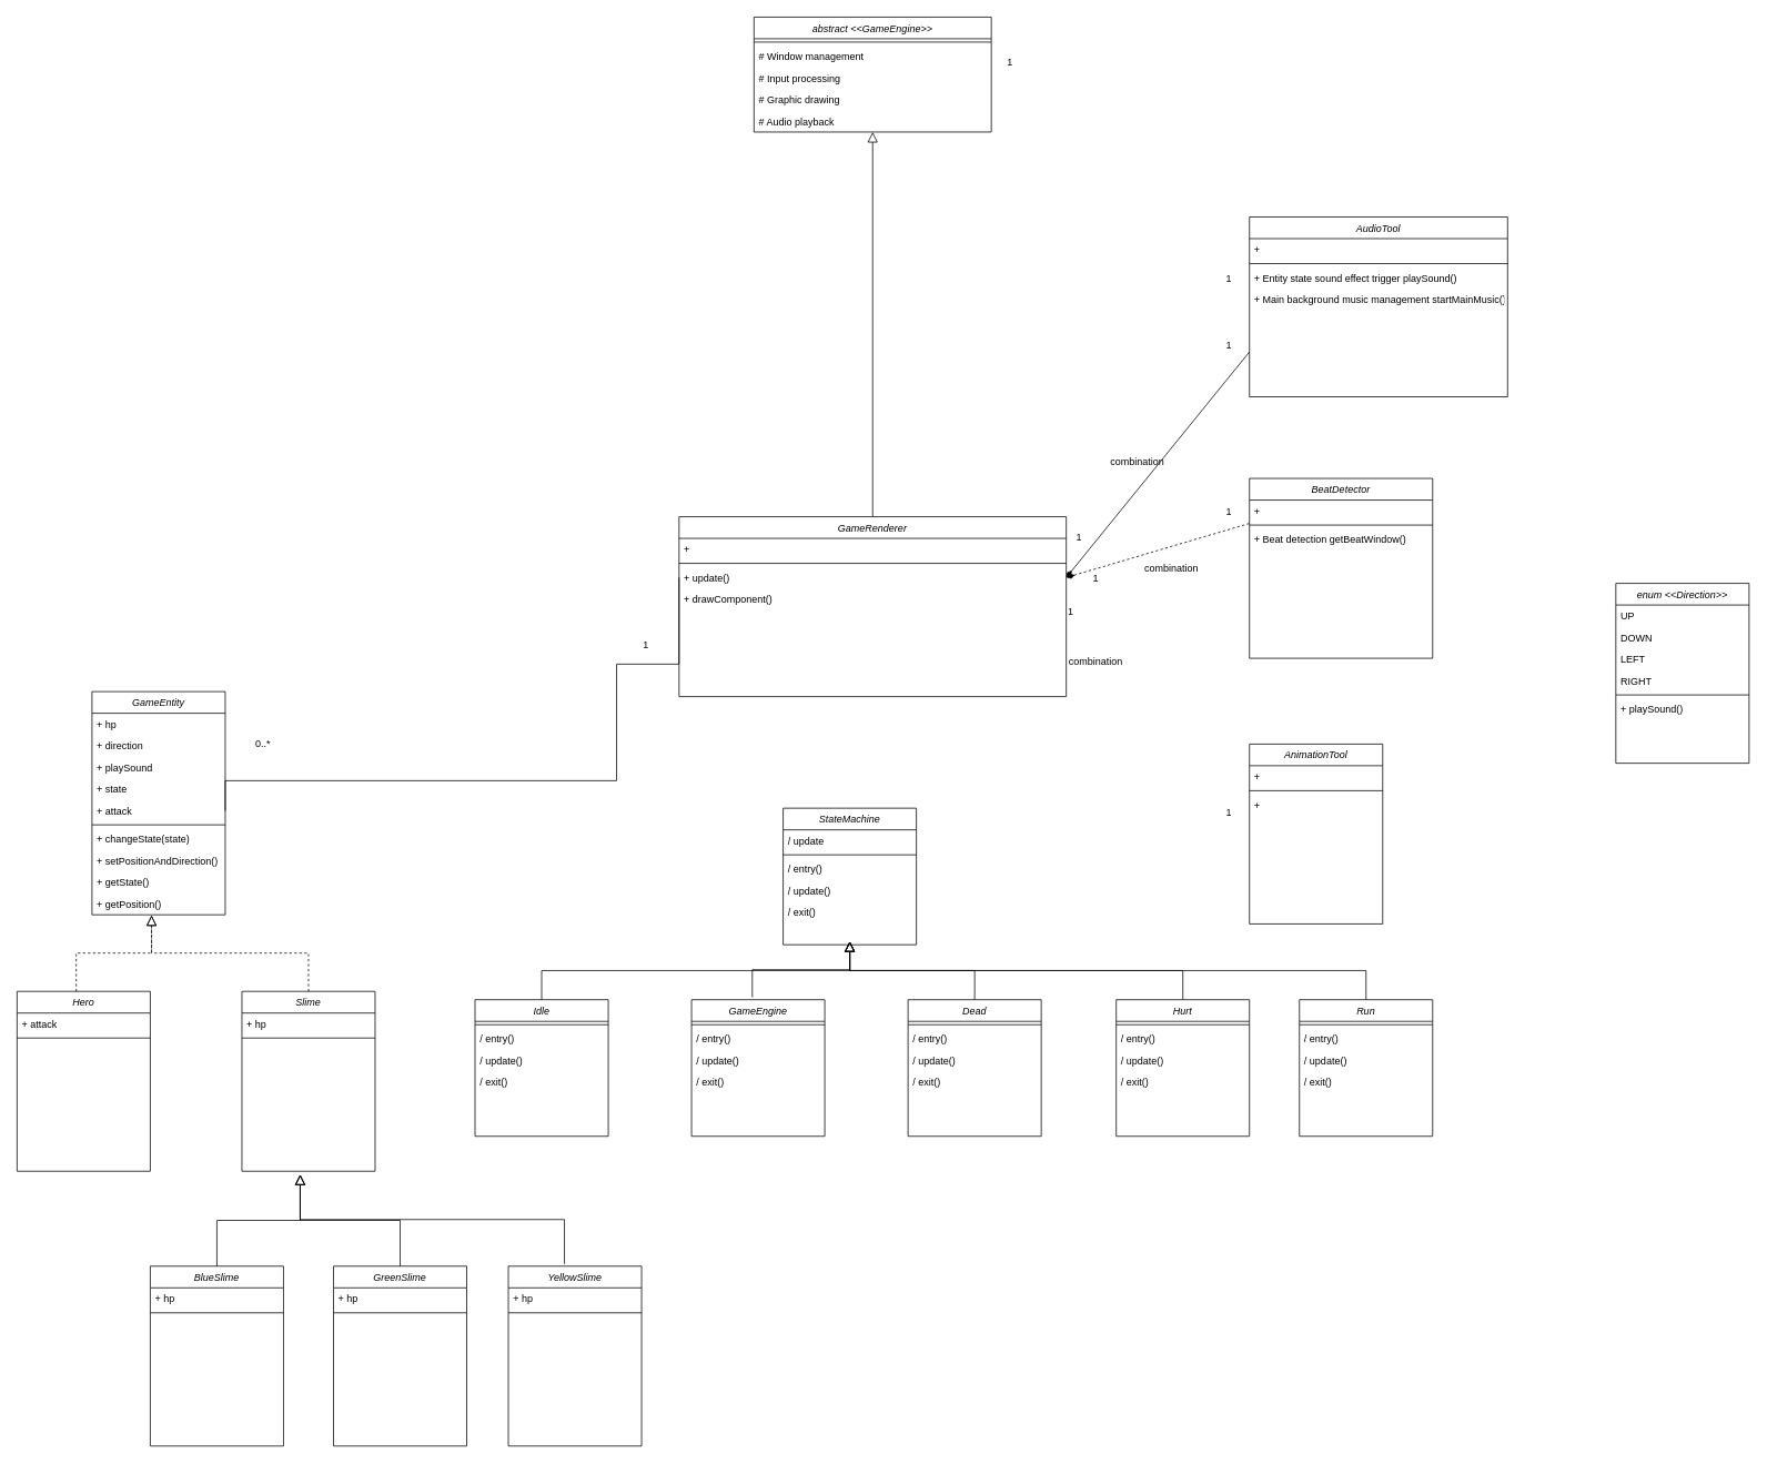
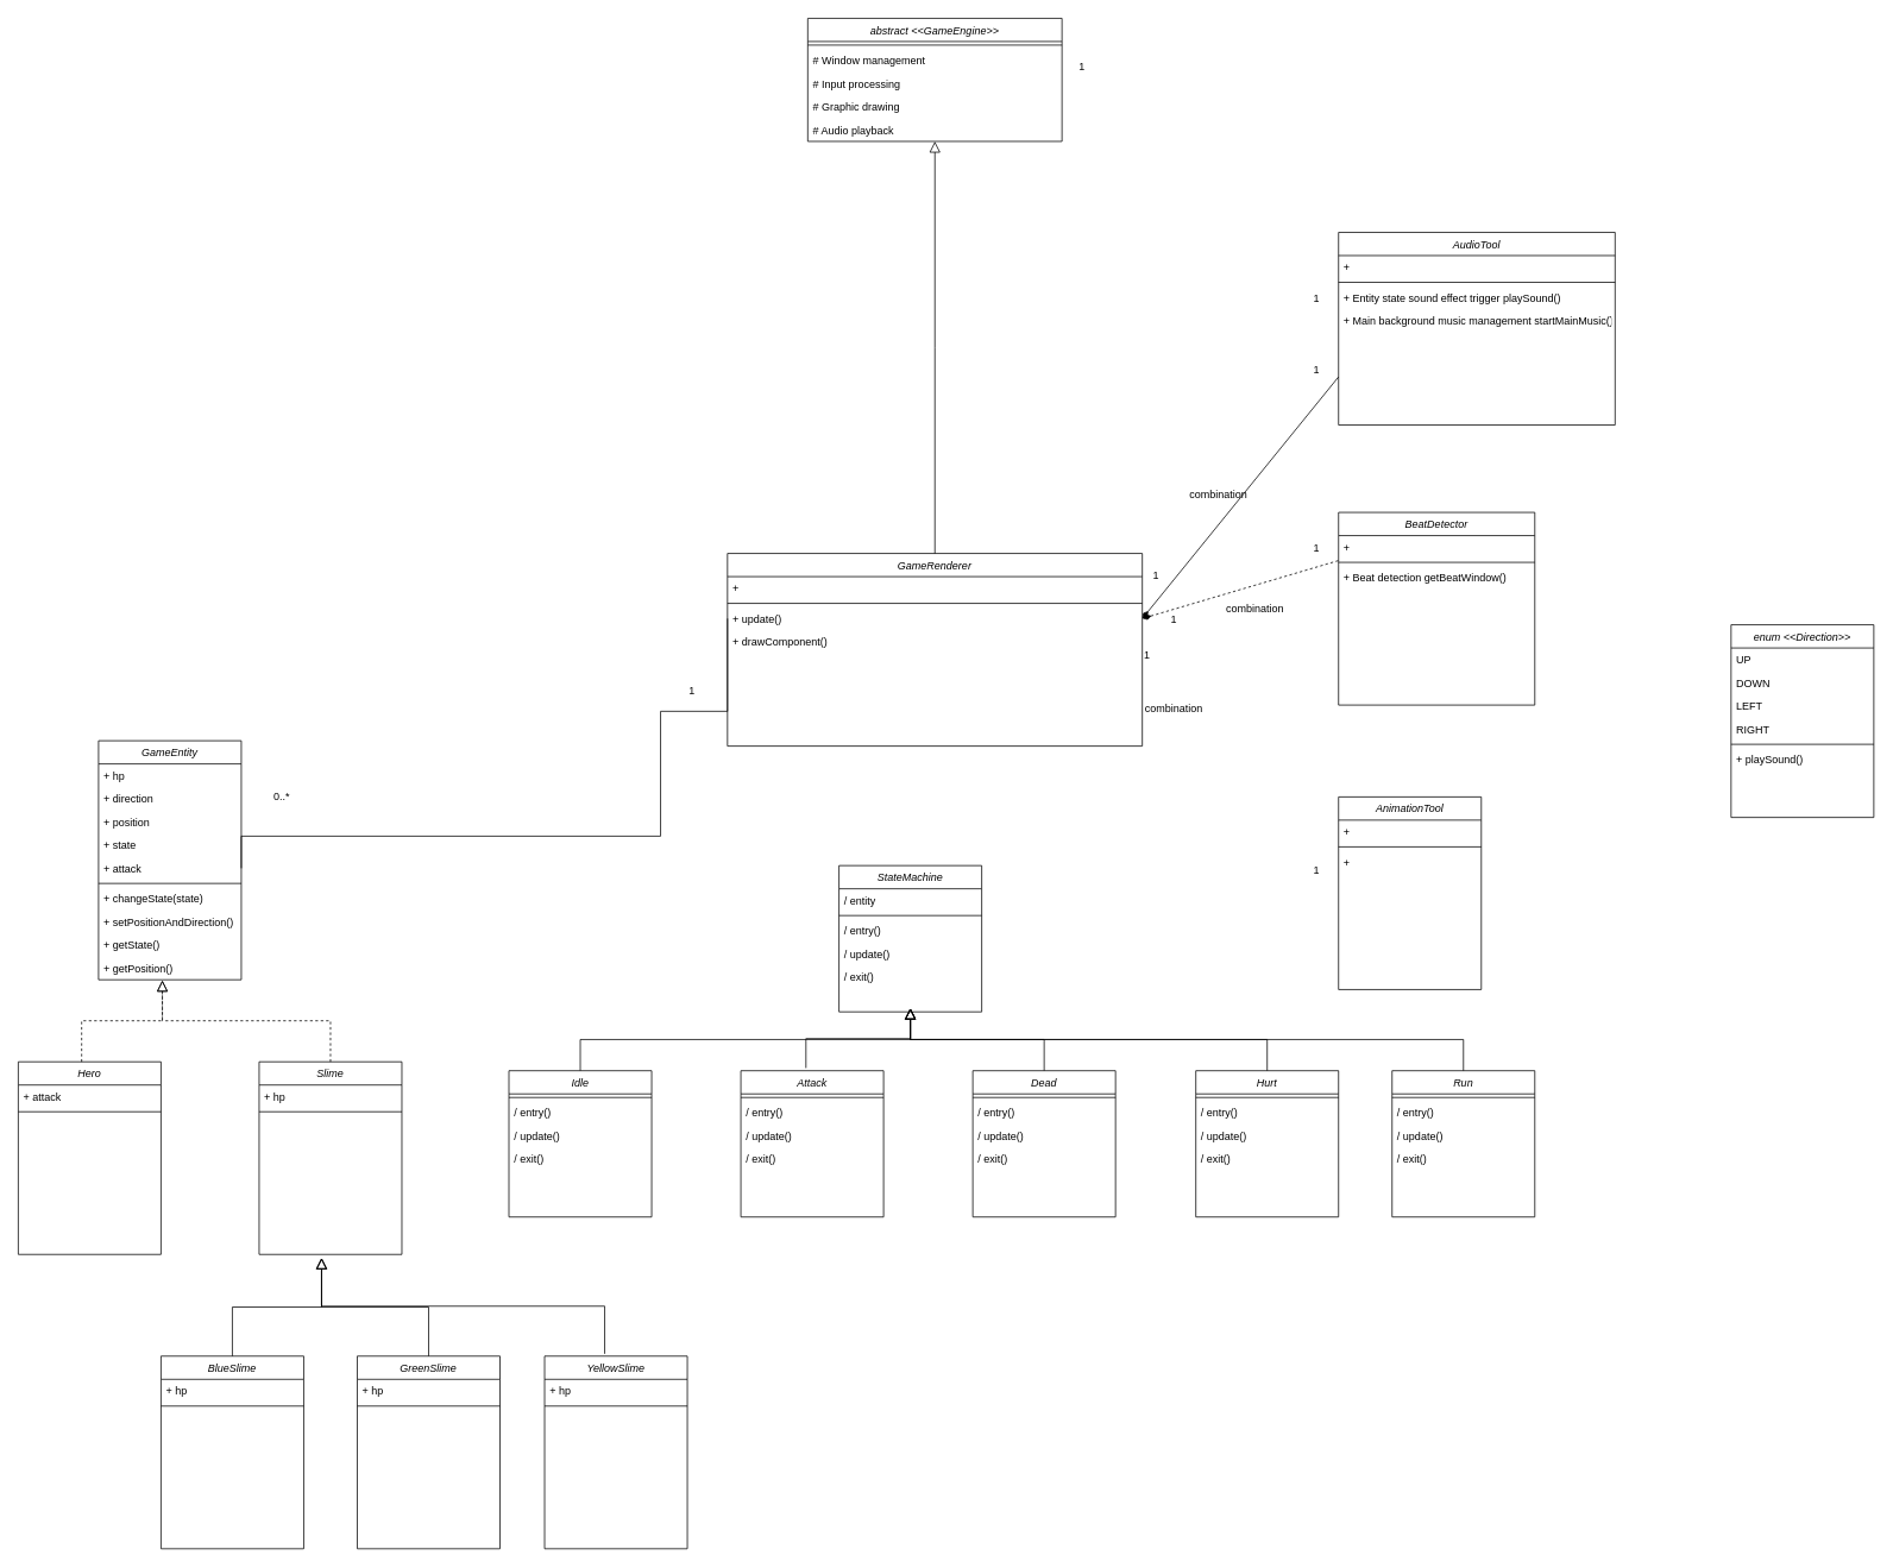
- <mxCell id="60" value="+ playSound" style="text;align=left;verticalAlign=top;spacingLeft=4;spacingRight=4;overflow=hidden;rotatable=0;points=[[0,0.5],[1,0.5]];portConstraint=eastwest;rounded=0;shadow=0;html=0;" parent="57" vertex="1"><mxGeometry y="78" width="160" height="26" as="geometry" /></mxCell>
+ <mxCell id="60" value="+ position" style="text;align=left;verticalAlign=top;spacingLeft=4;spacingRight=4;overflow=hidden;rotatable=0;points=[[0,0.5],[1,0.5]];portConstraint=eastwest;rounded=0;shadow=0;html=0;" parent="57" vertex="1"><mxGeometry y="78" width="160" height="26" as="geometry" /></mxCell>
- <mxCell id="6" value="/ update" style="text;align=left;verticalAlign=top;spacingLeft=4;spacingRight=4;overflow=hidden;rotatable=0;points=[[0,0.5],[1,0.5]];portConstraint=eastwest;rounded=0;shadow=0;html=0;" parent="5" vertex="1"><mxGeometry y="26" width="160" height="26" as="geometry" /></mxCell>
+ <mxCell id="6" value="/ entity" style="text;align=left;verticalAlign=top;spacingLeft=4;spacingRight=4;overflow=hidden;rotatable=0;points=[[0,0.5],[1,0.5]];portConstraint=eastwest;rounded=0;shadow=0;html=0;" parent="5" vertex="1"><mxGeometry y="26" width="160" height="26" as="geometry" /></mxCell>
- <mxCell id="16" value="GameEngine" style="swimlane;fontStyle=2;align=center;verticalAlign=top;childLayout=stackLayout;horizontal=1;startSize=26;horizontalStack=0;resizeParent=1;resizeLast=0;collapsible=1;marginBottom=0;rounded=0;shadow=0;strokeWidth=1;" parent="1" vertex="1"><mxGeometry x="830" y="1200" width="160" height="164" as="geometry"><mxRectangle x="230" y="140" width="160" height="26" as="alternateBounds" /></mxGeometry></mxCell>
+ <mxCell id="16" value="Attack" style="swimlane;fontStyle=2;align=center;verticalAlign=top;childLayout=stackLayout;horizontal=1;startSize=26;horizontalStack=0;resizeParent=1;resizeLast=0;collapsible=1;marginBottom=0;rounded=0;shadow=0;strokeWidth=1;" parent="1" vertex="1"><mxGeometry x="830" y="1200" width="160" height="164" as="geometry"><mxRectangle x="230" y="140" width="160" height="26" as="alternateBounds" /></mxGeometry></mxCell>
